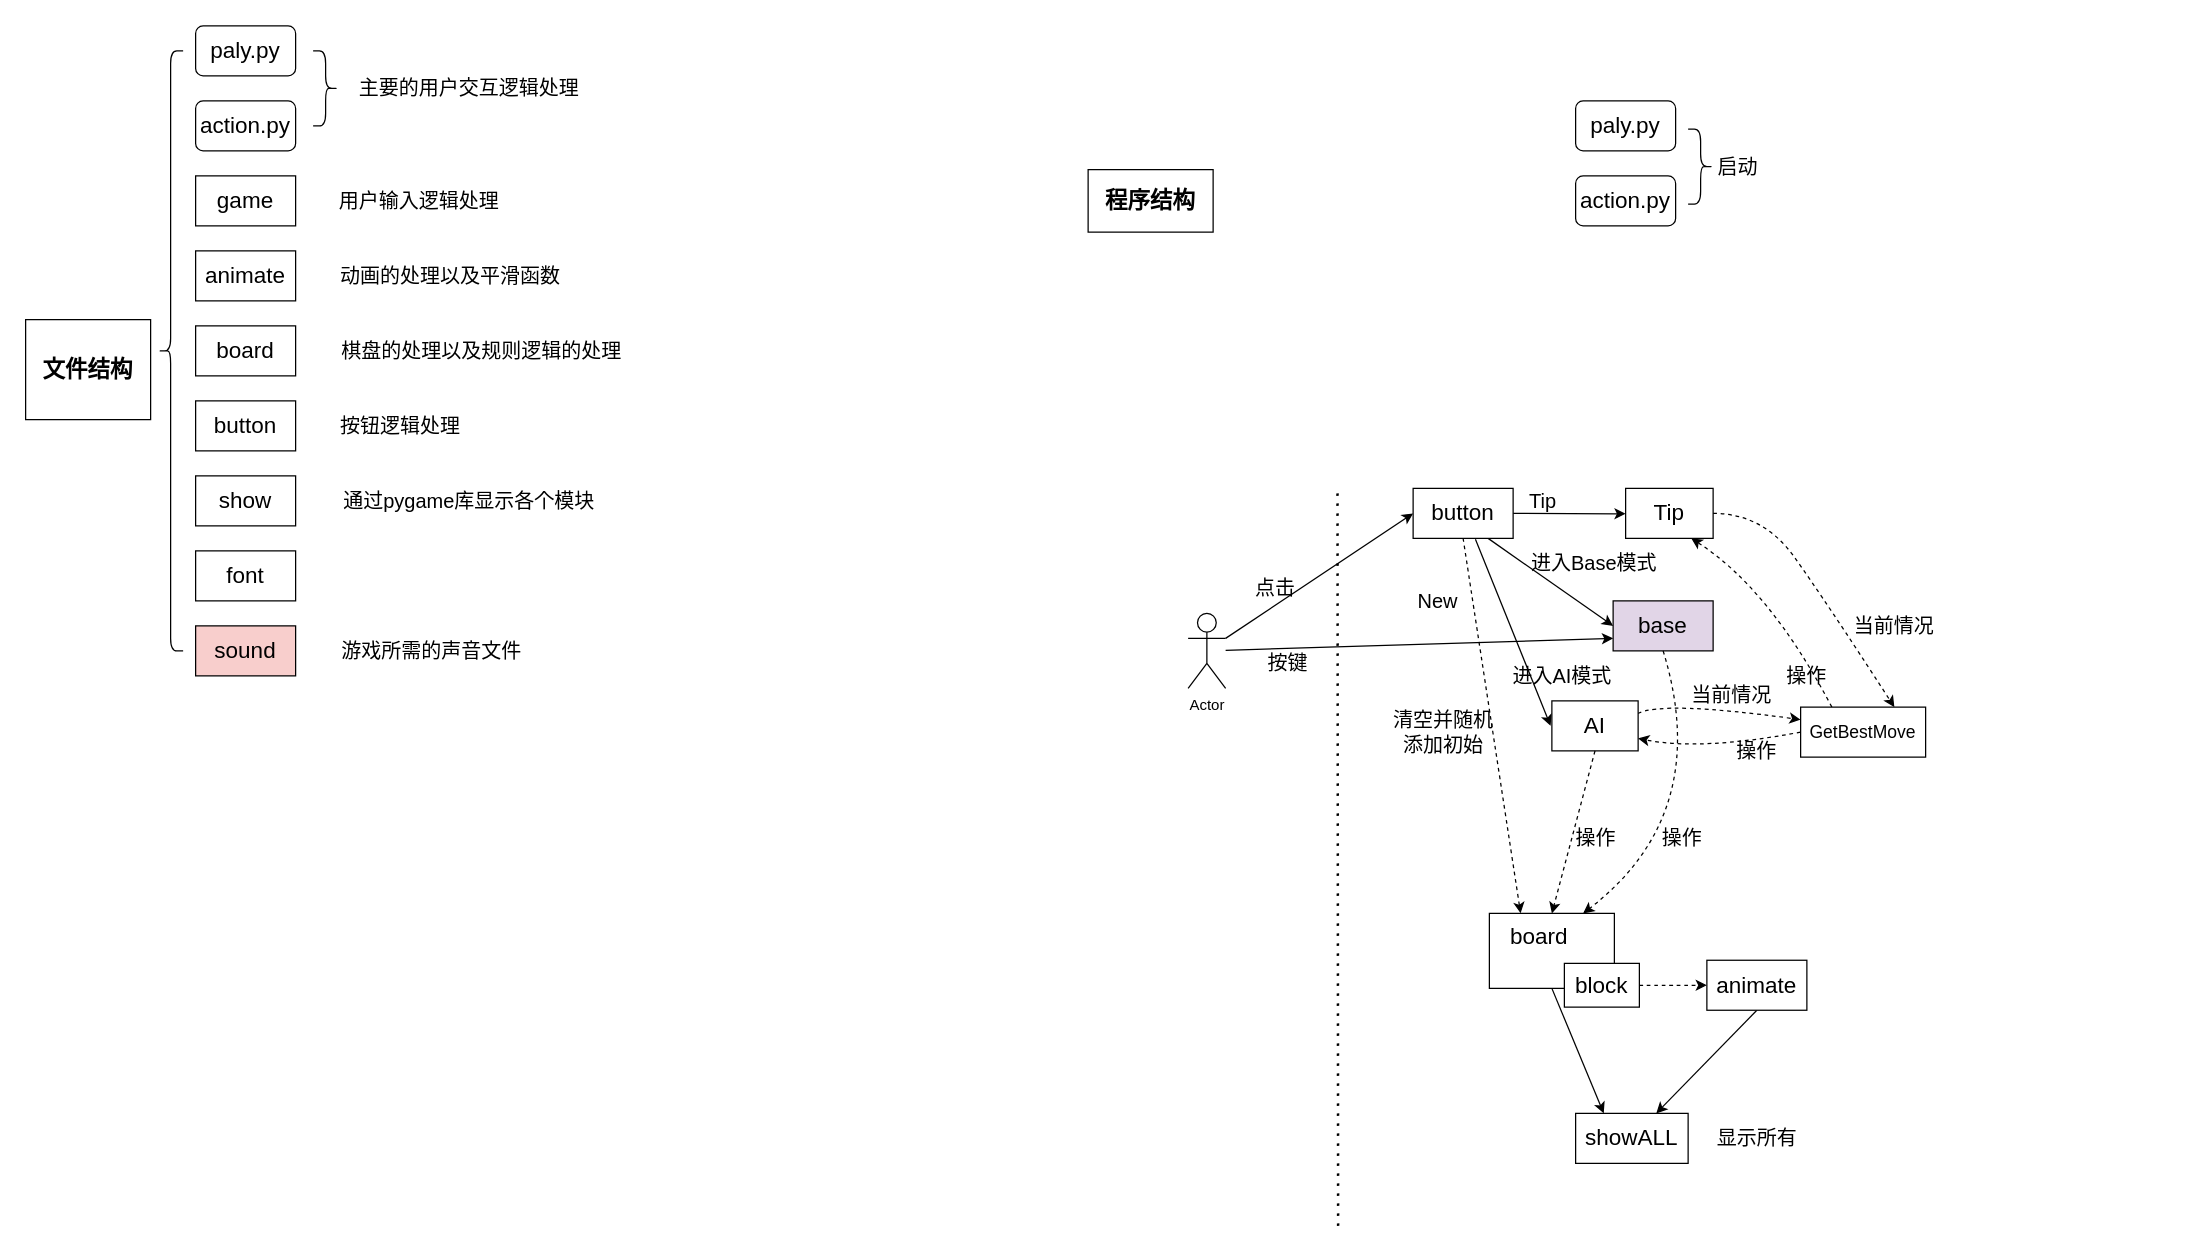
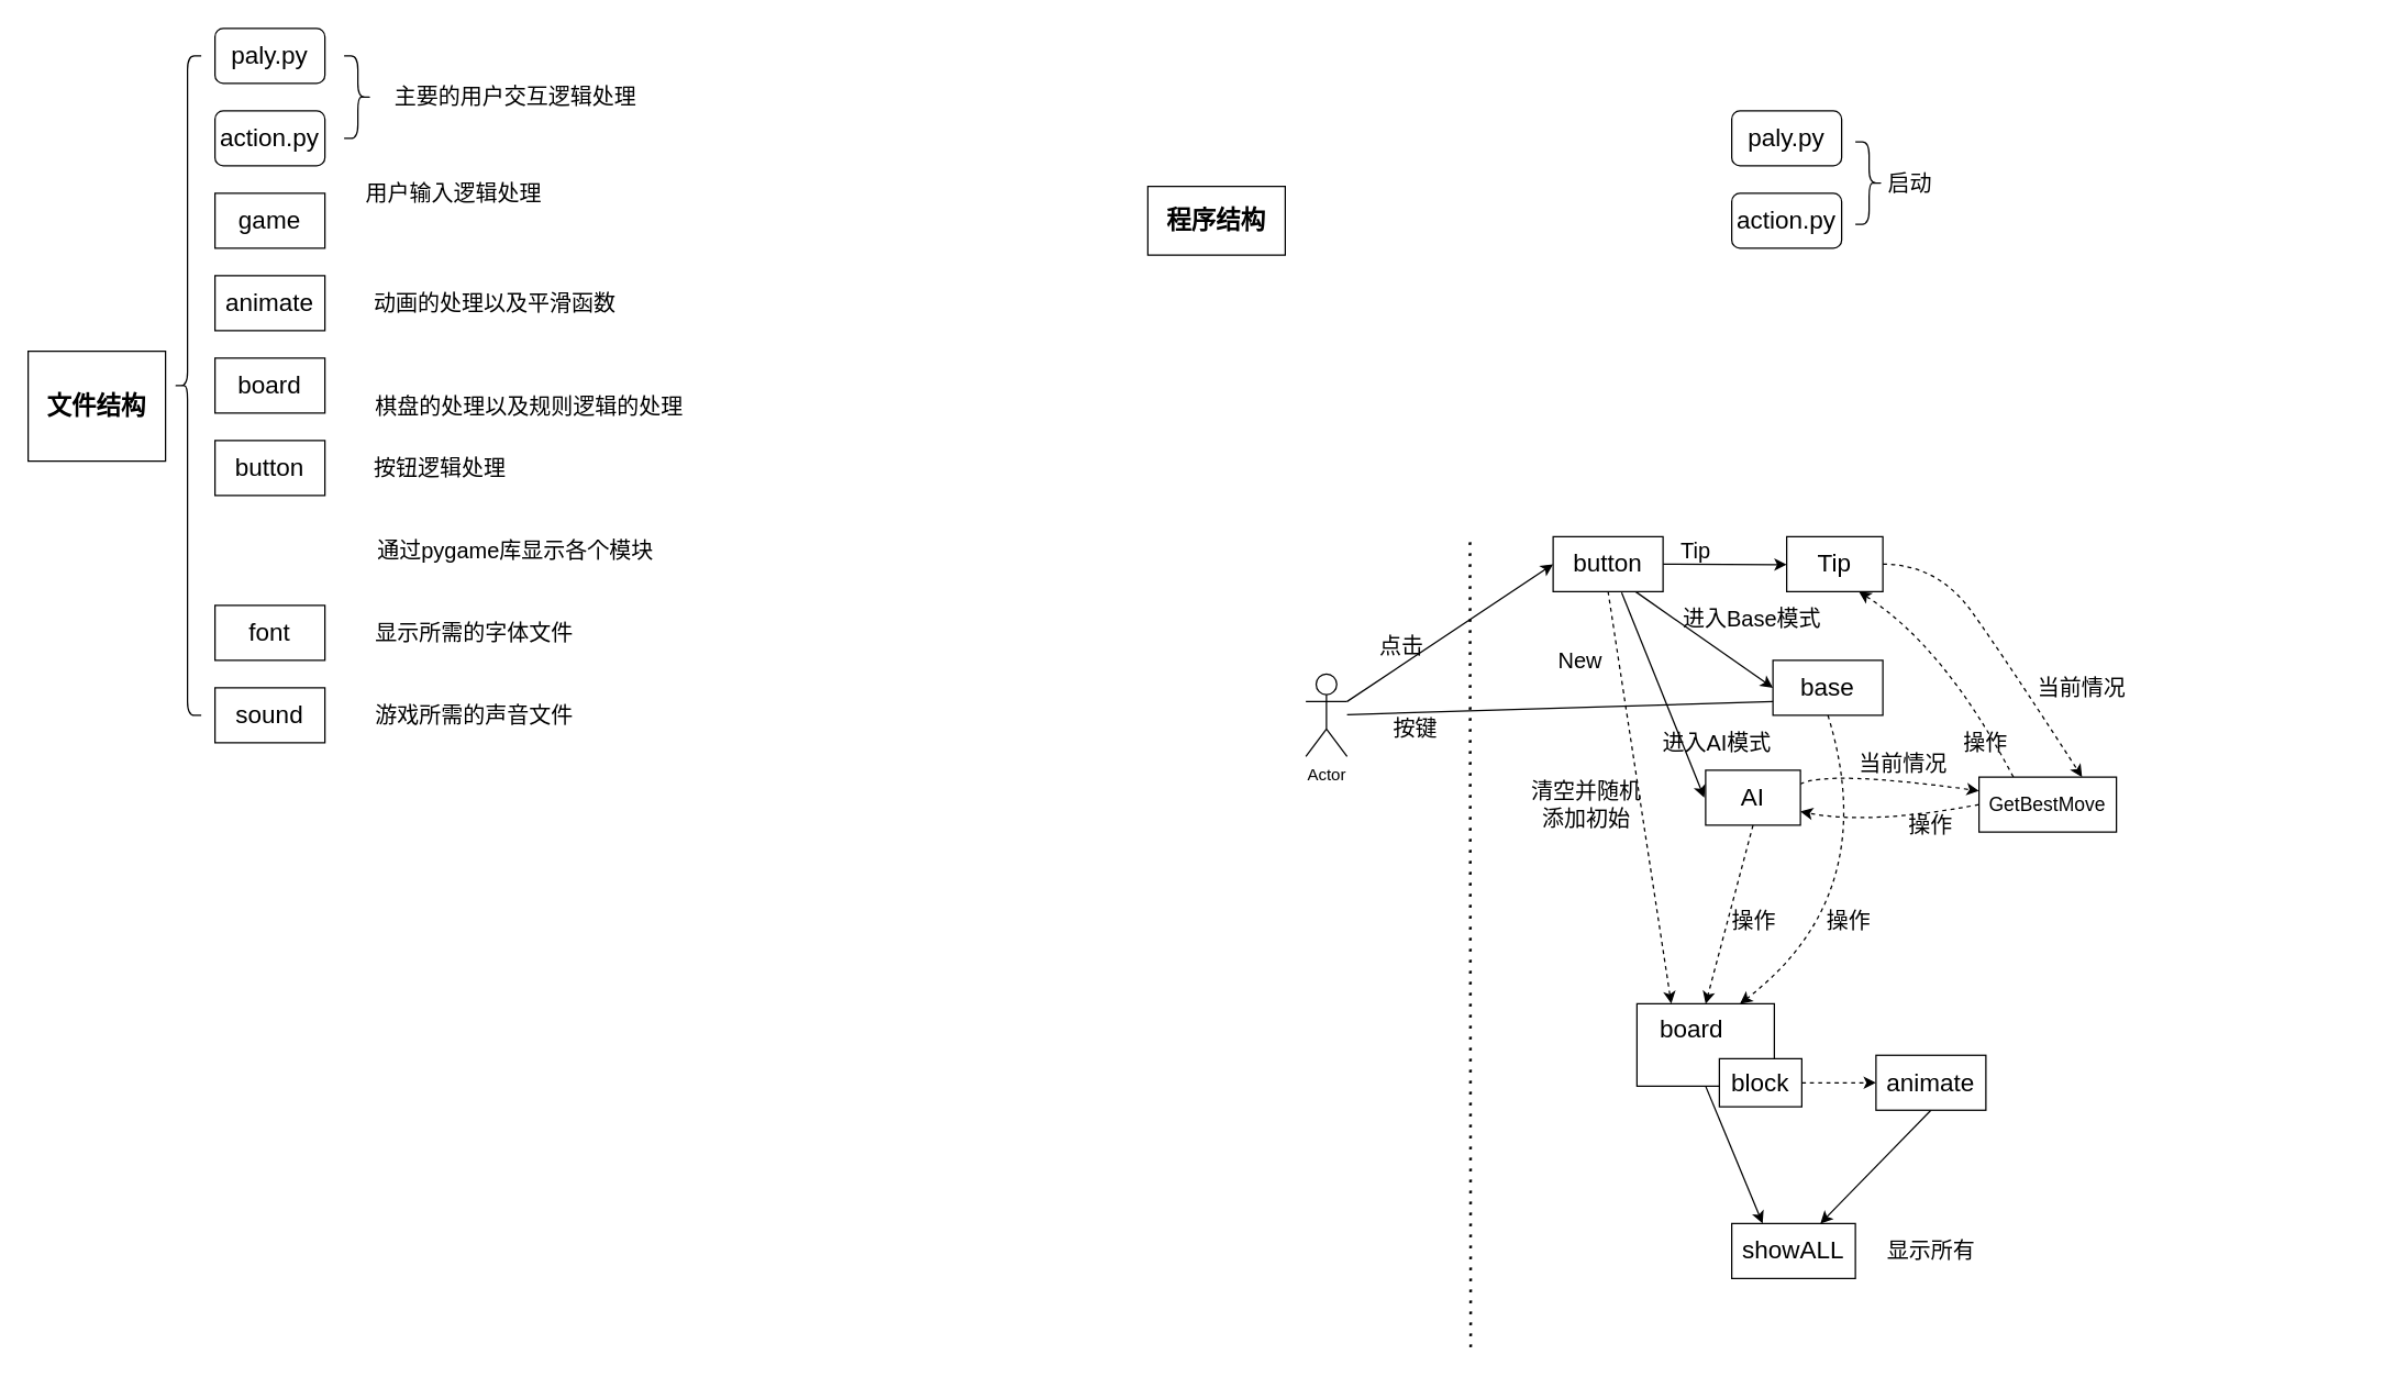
- <mxCell id="17" value="&lt;span style=&quot;font-size: 16px&quot;&gt;用户输入逻辑处理&lt;/span&gt;" style="text;html=1;strokeColor=none;fillColor=none;align=center;verticalAlign=middle;whiteSpace=wrap;rounded=0;" vertex="1" parent="1"><mxGeometry x="270" y="150" width="130" height="20" as="geometry" /></mxCell>
+ <mxCell id="17" value="&lt;span style=&quot;font-size: 16px&quot;&gt;用户输入逻辑处理&lt;/span&gt;" style="text;html=1;strokeColor=none;fillColor=none;align=center;verticalAlign=middle;whiteSpace=wrap;rounded=0;" vertex="1" parent="1"><mxGeometry x="265" y="130" width="130" height="20" as="geometry" /></mxCell>
- <mxCell id="20" value="&lt;span style=&quot;font-size: 18px&quot;&gt;&lt;b&gt;程序结构&lt;/b&gt;&lt;/span&gt;" style="rounded=0;whiteSpace=wrap;html=1;" vertex="1" parent="1"><mxGeometry x="870" y="135" width="100" height="50" as="geometry" /></mxCell>
+ <mxCell id="20" value="&lt;span style=&quot;font-size: 18px&quot;&gt;&lt;b&gt;程序结构&lt;/b&gt;&lt;/span&gt;" style="rounded=0;whiteSpace=wrap;html=1;" vertex="1" parent="1"><mxGeometry x="835" y="135" width="100" height="50" as="geometry" /></mxCell>
- <mxCell id="15" value="&lt;span style=&quot;font-size: 16px&quot;&gt;棋盘的处理以及规则逻辑的处理&lt;/span&gt;" style="text;html=1;strokeColor=none;fillColor=none;align=center;verticalAlign=middle;whiteSpace=wrap;rounded=0;" vertex="1" parent="1"><mxGeometry x="270" y="270" width="230" height="20" as="geometry" /></mxCell>
+ <mxCell id="15" value="&lt;span style=&quot;font-size: 16px&quot;&gt;棋盘的处理以及规则逻辑的处理&lt;/span&gt;" style="text;html=1;strokeColor=none;fillColor=none;align=center;verticalAlign=middle;whiteSpace=wrap;rounded=0;" vertex="1" parent="1"><mxGeometry x="270" y="285" width="230" height="20" as="geometry" /></mxCell>
- <mxCell id="10" value="&lt;font style=&quot;font-size: 18px&quot;&gt;show&lt;/font&gt;" style="rounded=0;whiteSpace=wrap;html=1;" vertex="1" parent="1"><mxGeometry x="156" y="380" width="80" height="40" as="geometry" /></mxCell>
+ <mxCell id="16" value="&lt;span style=&quot;font-size: 16px&quot;&gt;显示所需的字体文件&lt;/span&gt;" style="text;html=1;strokeColor=none;fillColor=none;align=center;verticalAlign=middle;whiteSpace=wrap;rounded=0;" vertex="1" parent="1"><mxGeometry x="270" y="450" width="150" height="20" as="geometry" /></mxCell>
- <mxCell id="37" value="&lt;font style=&quot;font-size: 18px&quot;&gt;base&lt;/font&gt;" style="rounded=0;whiteSpace=wrap;html=1;fillColor=#e1d5e7;" vertex="1" parent="1"><mxGeometry x="1290" y="480" width="80" height="40" as="geometry" /></mxCell>
+ <mxCell id="37" value="&lt;font style=&quot;font-size: 18px&quot;&gt;base&lt;/font&gt;" style="rounded=0;whiteSpace=wrap;html=1;" vertex="1" parent="1"><mxGeometry x="1290" y="480" width="80" height="40" as="geometry" /></mxCell>
- <mxCell id="59" value="" style="endArrow=classic;html=1;entryX=0;entryY=0.75;entryDx=0;entryDy=0;" edge="1" parent="1" source="24" target="37"><mxGeometry width="50" height="50" relative="1" as="geometry"><mxPoint x="1300" y="620" as="sourcePoint" /><mxPoint x="1350" y="570" as="targetPoint" /></mxGeometry></mxCell>
+ <mxCell id="59" value="" style="endArrow=none;html=1;entryX=0;entryY=0.75;entryDx=0;entryDy=0;" edge="1" parent="1" source="24" target="37"><mxGeometry width="50" height="50" relative="1" as="geometry"><mxPoint x="1300" y="620" as="sourcePoint" /><mxPoint x="1350" y="570" as="targetPoint" /></mxGeometry></mxCell>
- <mxCell id="11" value="&lt;font style=&quot;font-size: 18px&quot;&gt;sound&lt;/font&gt;" style="rounded=0;whiteSpace=wrap;html=1;fillColor=#f8cecc;" vertex="1" parent="1"><mxGeometry x="156" y="500" width="80" height="40" as="geometry" /></mxCell>
+ <mxCell id="11" value="&lt;font style=&quot;font-size: 18px&quot;&gt;sound&lt;/font&gt;" style="rounded=0;whiteSpace=wrap;html=1;" vertex="1" parent="1"><mxGeometry x="156" y="500" width="80" height="40" as="geometry" /></mxCell>
